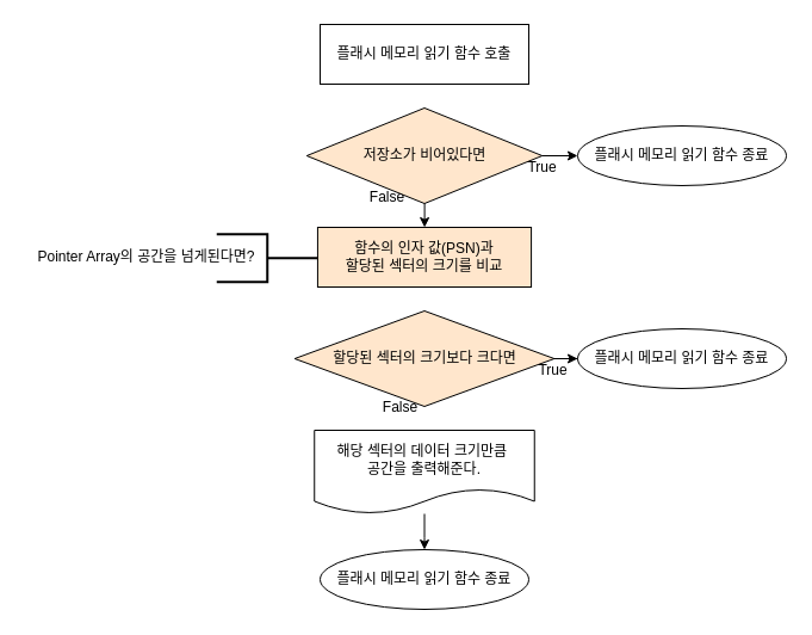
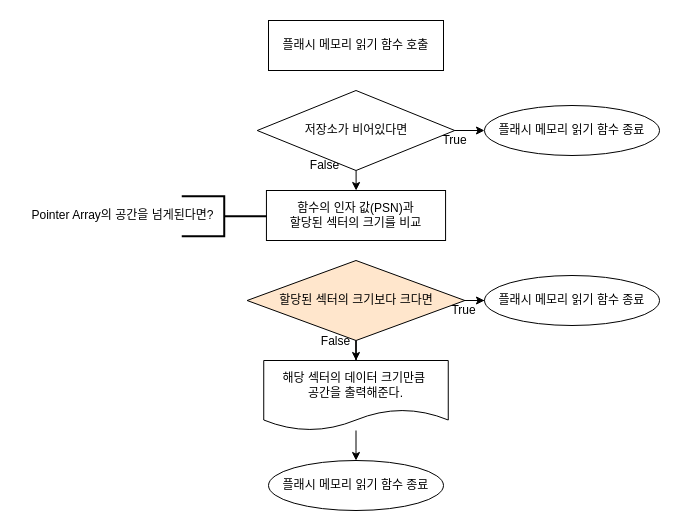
- <mxCell id="7" value="저장소가 비어있다면" style="rhombus;whiteSpace=wrap;html=1;fillColor=#ffe6cc;" parent="1" vertex="1"><mxGeometry x="256.75" y="90" width="197.51" height="80" as="geometry" /></mxCell>
+ <mxCell id="7" value="저장소가 비어있다면" style="rhombus;whiteSpace=wrap;html=1;" parent="1" vertex="1"><mxGeometry x="256.75" y="90" width="197.51" height="80" as="geometry" /></mxCell>
- <mxCell id="11" value="함수의 인자 값(PSN)과 &lt;br&gt;할당된 섹터의 크기를 비교" style="rounded=0;whiteSpace=wrap;html=1;fillColor=#ffe6cc;" parent="1" vertex="1"><mxGeometry x="265.94" y="190" width="179.13" height="50" as="geometry" /></mxCell>
+ <mxCell id="11" value="함수의 인자 값(PSN)과 &lt;br&gt;할당된 섹터의 크기를 비교" style="rounded=0;whiteSpace=wrap;html=1;" parent="1" vertex="1"><mxGeometry x="265.94" y="190" width="179.13" height="50" as="geometry" /></mxCell>
+ <mxCell id="12" style="edgeStyle=orthogonalEdgeStyle;rounded=0;orthogonalLoop=1;jettySize=auto;html=1;entryX=0.5;entryY=0;entryDx=0;entryDy=0;" parent="1" source="14" target="10" edge="1"><mxGeometry relative="1" as="geometry" /></mxCell>
